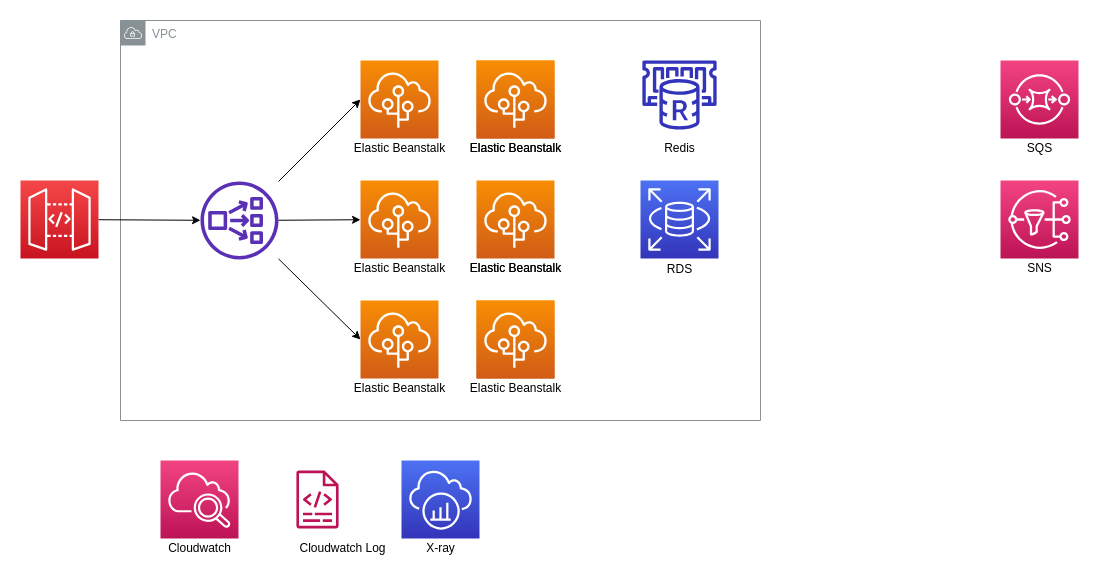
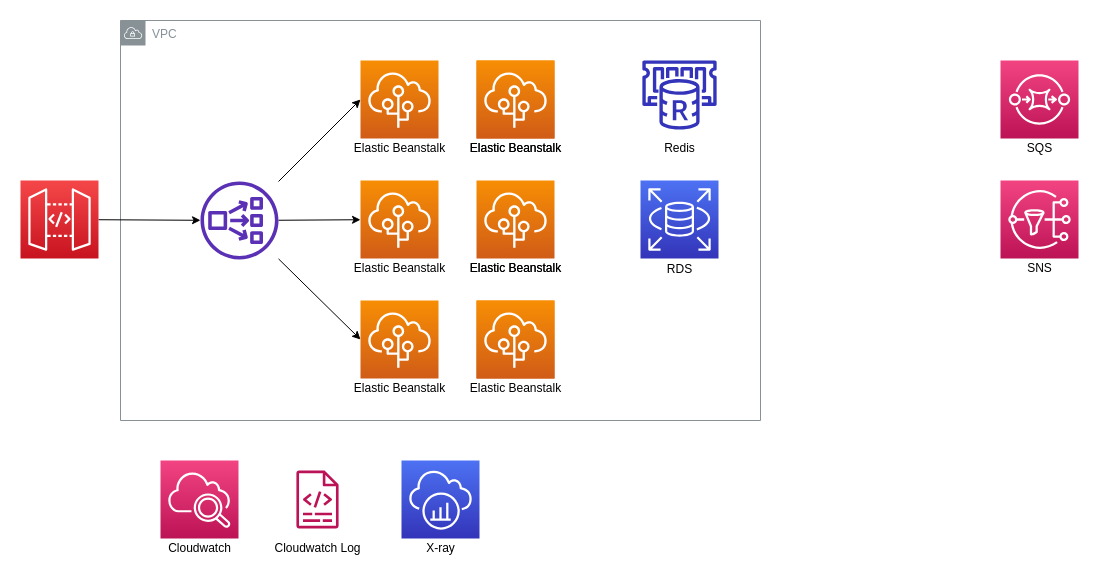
- <mxCell id="30" value="Cloudwatch Log" style="text;html=1;align=center;verticalAlign=middle;resizable=0;points=[];autosize=1;strokeColor=none;" vertex="1" parent="1"><mxGeometry x="292" y="538" width="100" height="20" as="geometry" /></mxCell>
+ <mxCell id="30" value="Cloudwatch Log" style="text;html=1;align=center;verticalAlign=middle;resizable=0;points=[];autosize=1;strokeColor=none;" vertex="1" parent="1"><mxGeometry x="267" y="538" width="100" height="20" as="geometry" /></mxCell>
